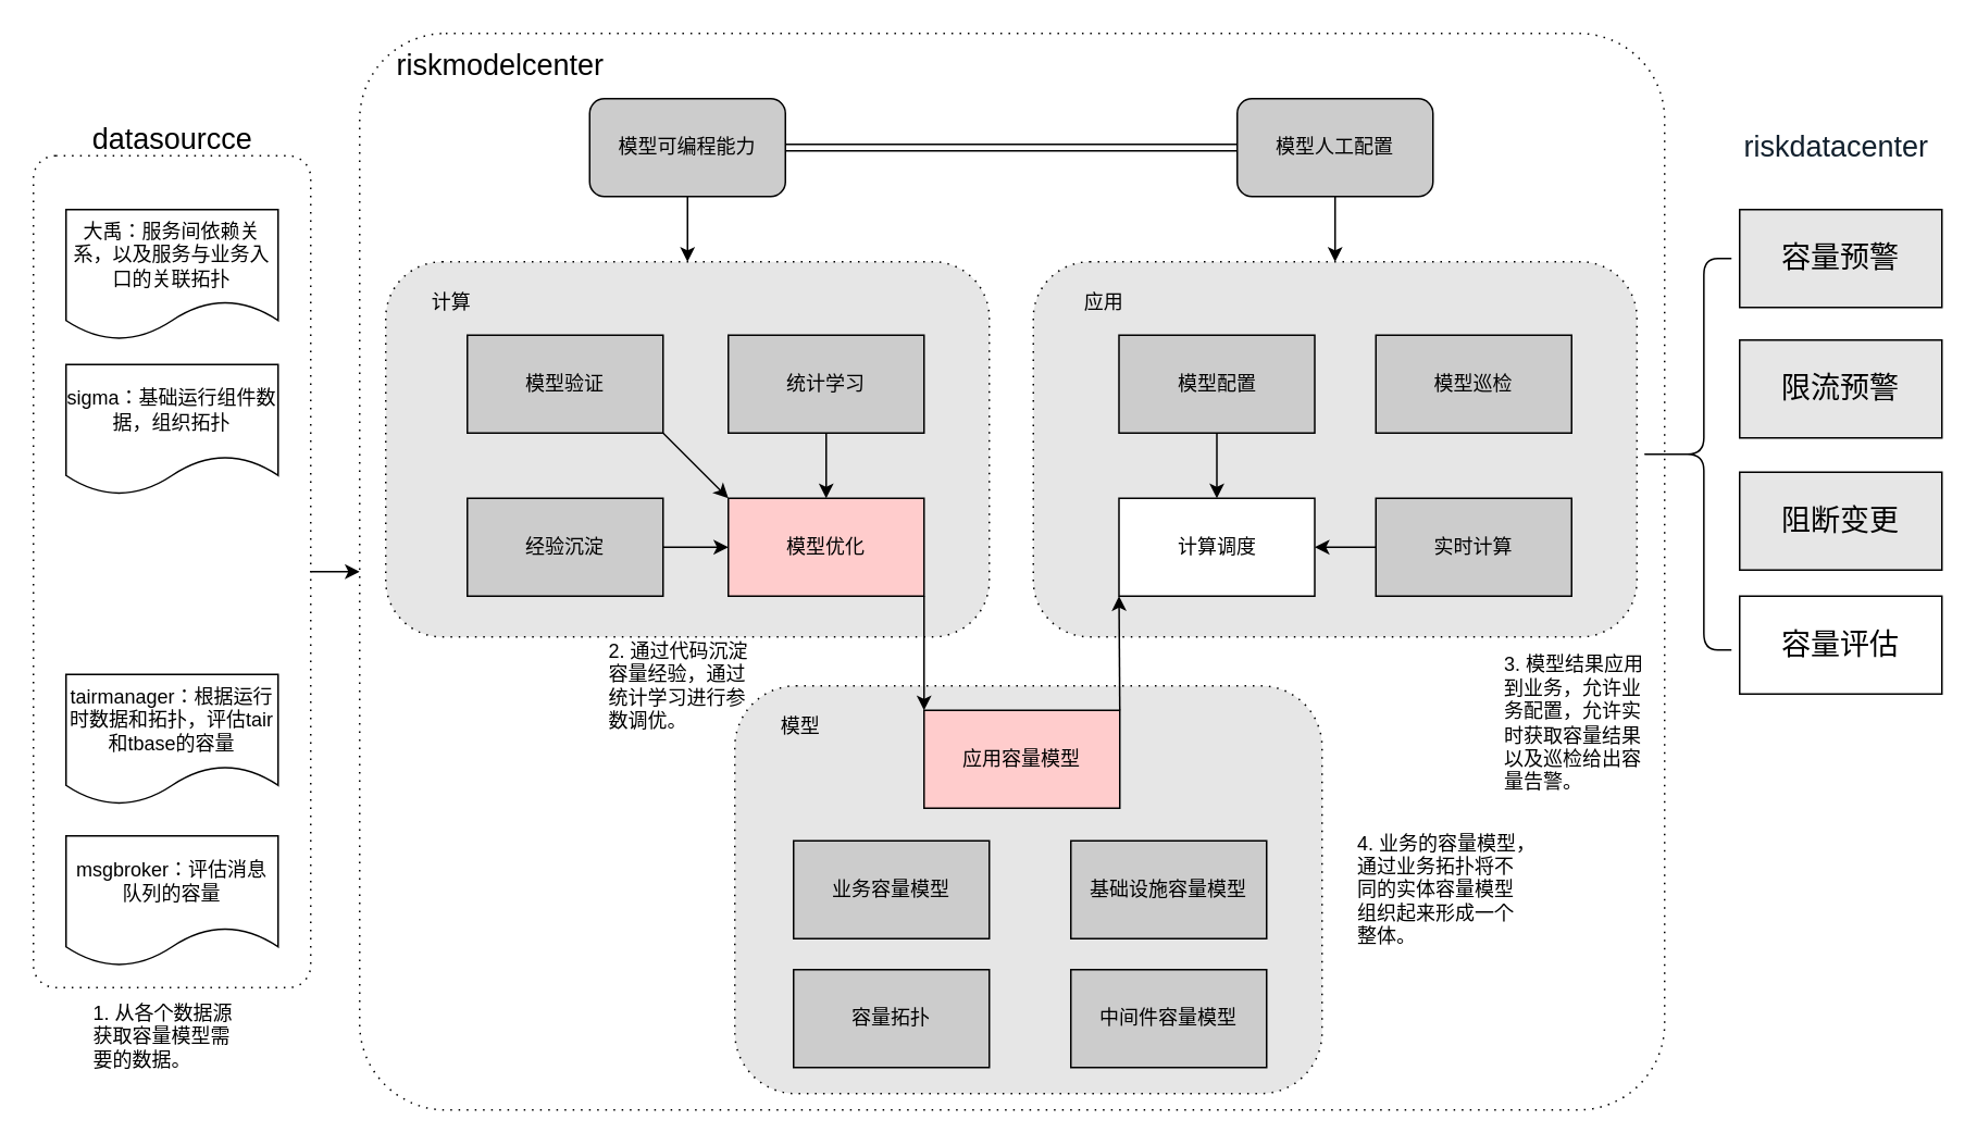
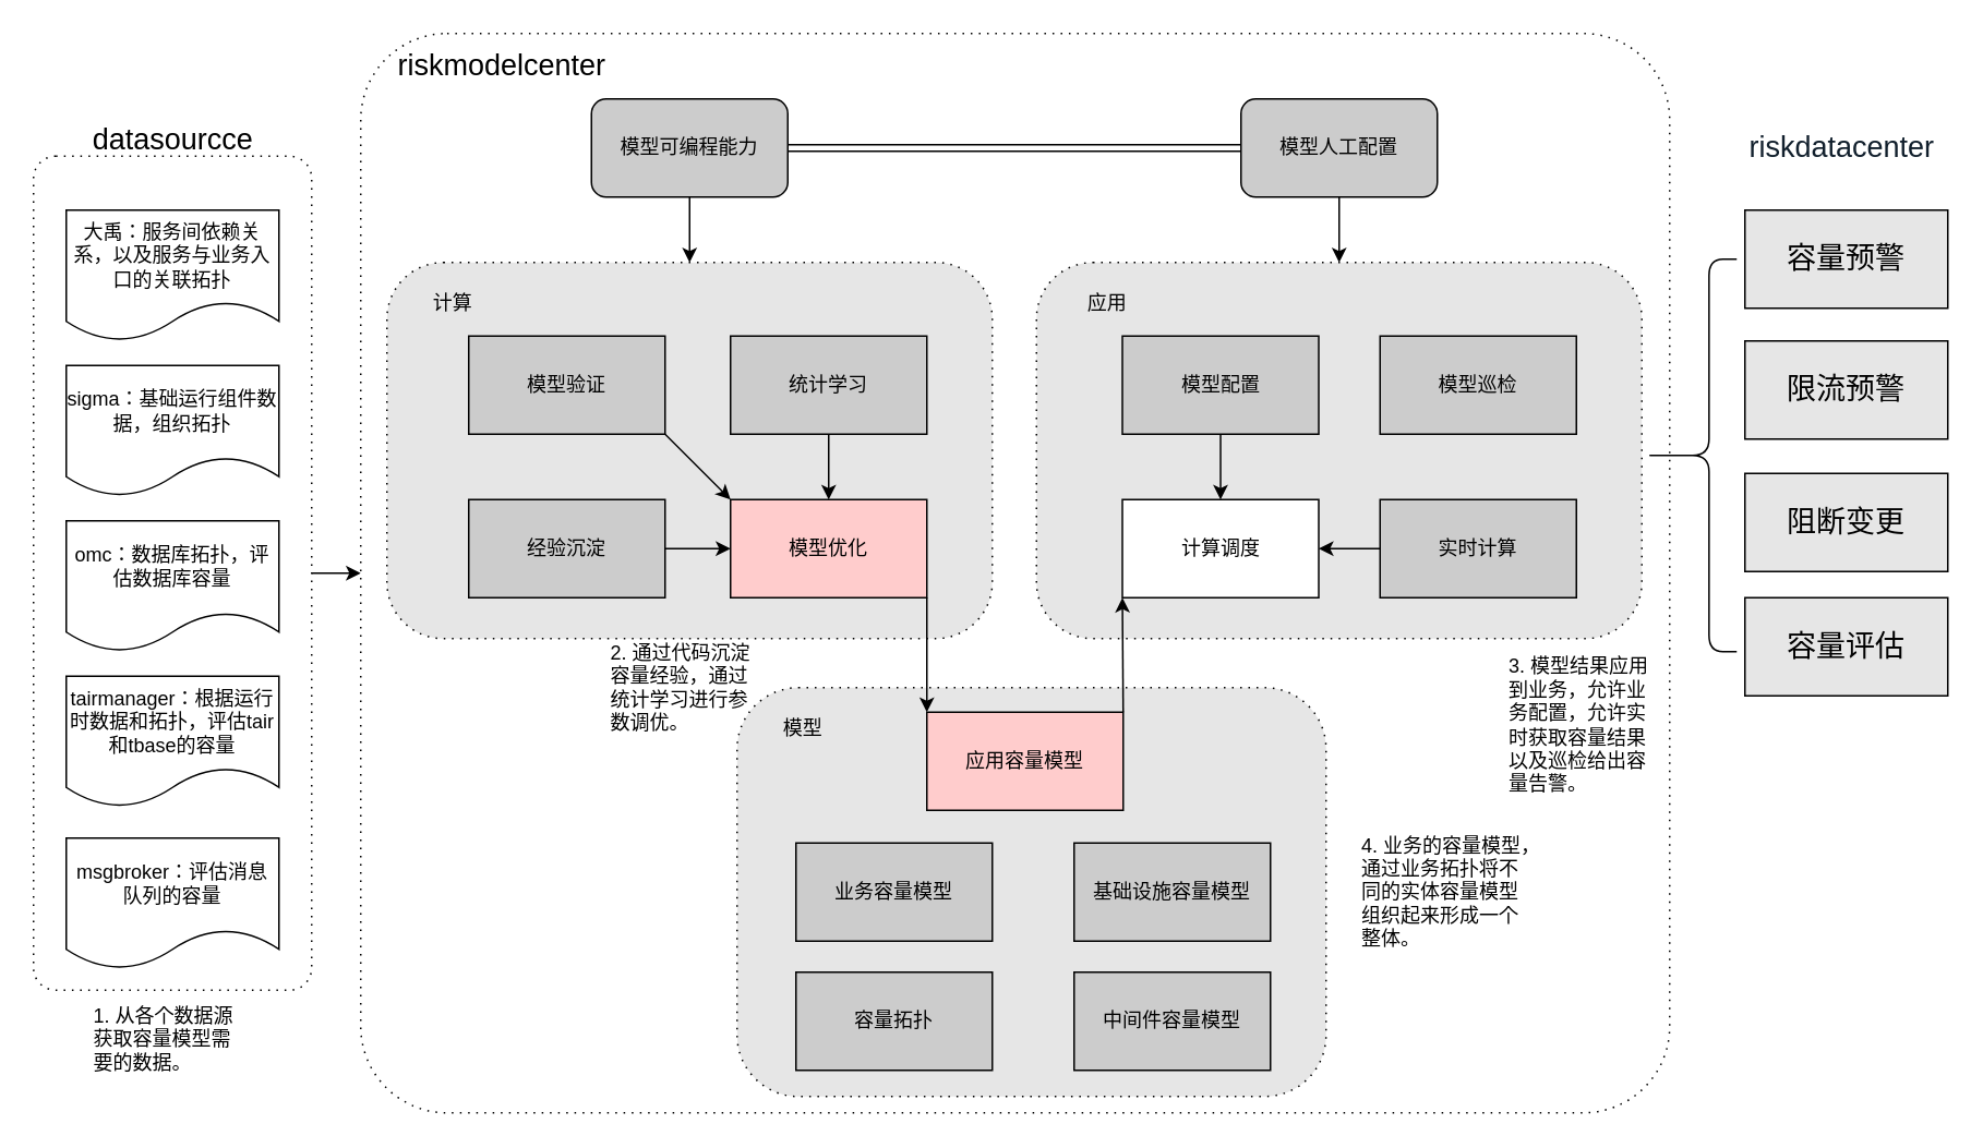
+ <mxCell id="29" value="omc：数据库拓扑，评估数据库容量" style="shape=document;whiteSpace=wrap;html=1;boundedLbl=1;fillColor=#FFFFFF;" vertex="1" parent="1"><mxGeometry x="40" y="318" width="130" height="80" as="geometry" /></mxCell>
- <mxCell id="26" value="&lt;font style=&quot;font-size: 18px&quot;&gt;容量评估&lt;/font&gt;" style="rounded=0;whiteSpace=wrap;html=1;fillColor=#ffffff;" vertex="1" parent="1"><mxGeometry x="1066" y="365" width="124" height="60" as="geometry" /></mxCell>
+ <mxCell id="26" value="&lt;font style=&quot;font-size: 18px&quot;&gt;容量评估&lt;/font&gt;" style="rounded=0;whiteSpace=wrap;html=1;fillColor=#E6E6E6;" vertex="1" parent="1"><mxGeometry x="1066" y="365" width="124" height="60" as="geometry" /></mxCell>
